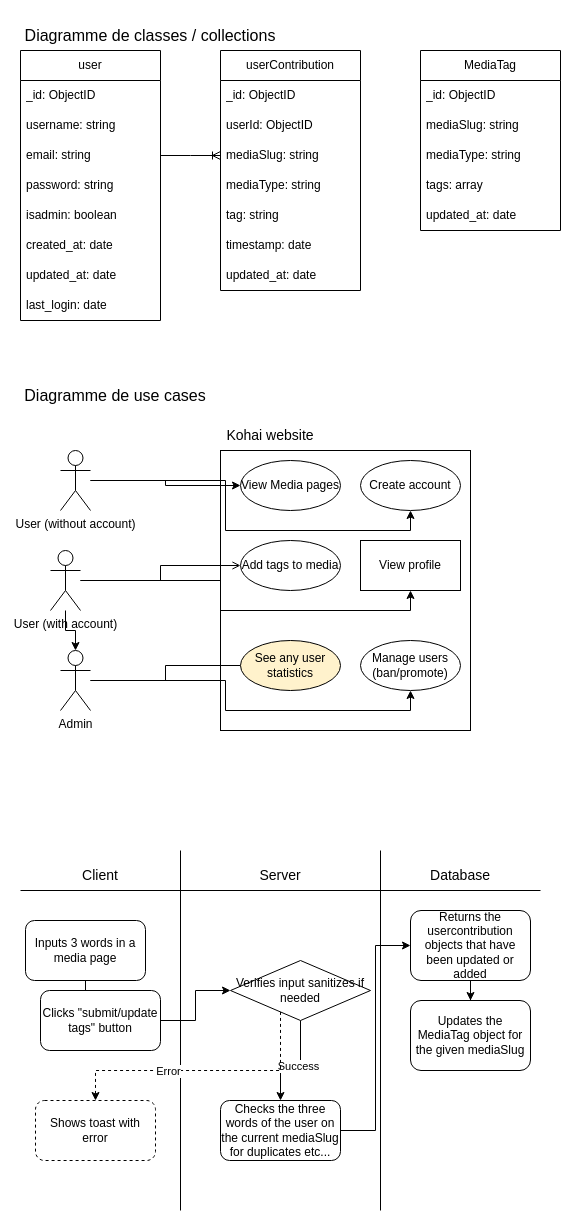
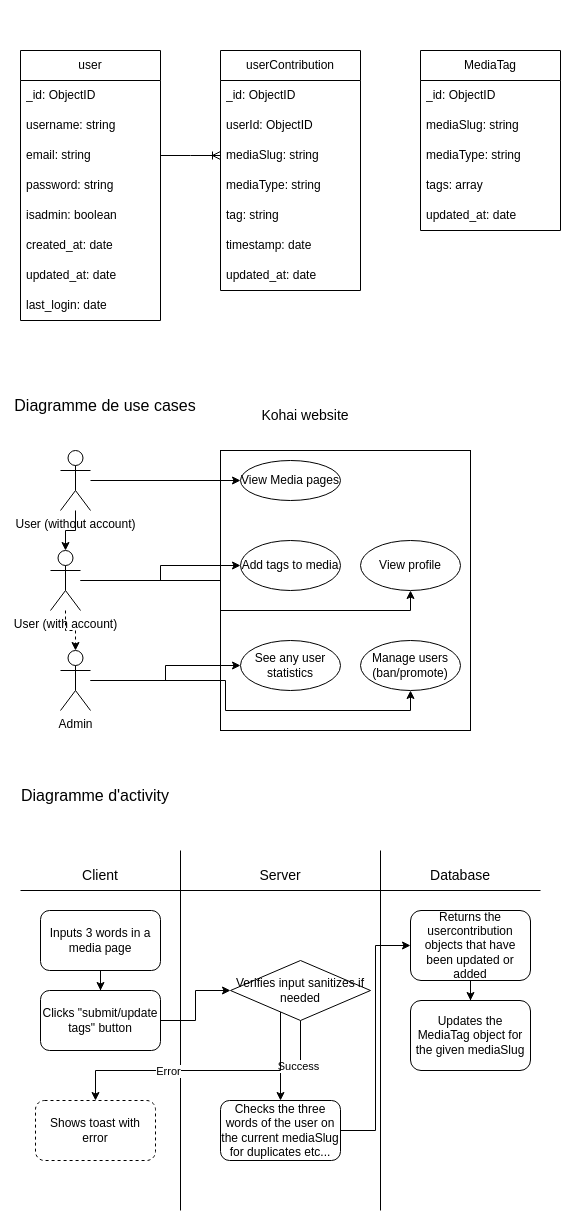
- <mxCell id="35" value="&lt;font style=&quot;font-size: 16px;&quot;&gt;Diagramme de classes / collections&lt;/font&gt;" style="text;html=1;align=center;verticalAlign=middle;whiteSpace=wrap;rounded=0;" vertex="1" parent="1"><mxGeometry x="20" y="20" width="260" height="30" as="geometry" /></mxCell>
- <mxCell id="36" value="&lt;font style=&quot;font-size: 16px;&quot;&gt;Diagramme de use cases&lt;/font&gt;" style="text;html=1;align=center;verticalAlign=middle;whiteSpace=wrap;rounded=0;" vertex="1" parent="1"><mxGeometry x="20" y="380" width="190" height="30" as="geometry" /></mxCell>
+ <mxCell id="36" value="&lt;font style=&quot;font-size: 16px;&quot;&gt;Diagramme de use cases&lt;/font&gt;" style="text;html=1;align=center;verticalAlign=middle;whiteSpace=wrap;rounded=0;" vertex="1" parent="1"><mxGeometry x="10" y="390" width="190" height="30" as="geometry" /></mxCell>
- <mxCell id="68" value="&lt;font style=&quot;font-size: 14px;&quot;&gt;Kohai website&lt;/font&gt;" style="text;html=1;align=center;verticalAlign=middle;whiteSpace=wrap;rounded=0;" vertex="1" parent="1"><mxGeometry x="220" y="420" width="100" height="30" as="geometry" /></mxCell>
+ <mxCell id="68" value="&lt;font style=&quot;font-size: 14px;&quot;&gt;Kohai website&lt;/font&gt;" style="text;html=1;align=center;verticalAlign=middle;whiteSpace=wrap;rounded=0;" vertex="1" parent="1"><mxGeometry x="255" y="400" width="100" height="30" as="geometry" /></mxCell>
- <mxCell id="38" value="View Media pages" style="ellipse;whiteSpace=wrap;html=1;" vertex="1" parent="1"><mxGeometry x="240" y="460" width="100" height="50" as="geometry" /></mxCell>
+ <mxCell id="38" value="View Media pages" style="ellipse;whiteSpace=wrap;html=1;" vertex="1" parent="1"><mxGeometry x="240" y="460" width="100" height="40" as="geometry" /></mxCell>
- <mxCell id="41" value="Create account" style="ellipse;whiteSpace=wrap;html=1;" vertex="1" parent="1"><mxGeometry x="360" y="460" width="100" height="50" as="geometry" /></mxCell>
+ <mxCell id="39" style="edgeStyle=orthogonalEdgeStyle;rounded=0;orthogonalLoop=1;jettySize=auto;html=1;entryX=0.5;entryY=0;entryDx=0;entryDy=0;entryPerimeter=0;" edge="1" parent="1" source="28" target="31"><mxGeometry relative="1" as="geometry" /></mxCell>
- <mxCell id="27" style="edgeStyle=orthogonalEdgeStyle;rounded=0;orthogonalLoop=1;jettySize=auto;html=1;entryX=0.5;entryY=1;entryDx=0;entryDy=0;" edge="1" parent="1" source="28" target="41"><mxGeometry relative="1" as="geometry" /></mxCell>
- <mxCell id="29" style="edgeStyle=orthogonalEdgeStyle;rounded=0;orthogonalLoop=1;jettySize=auto;html=1;entryX=0;entryY=0.5;entryDx=0;entryDy=0;endArrow=open;" edge="1" parent="1" source="31" target="42"><mxGeometry relative="1" as="geometry" /></mxCell>
+ <mxCell id="29" style="edgeStyle=orthogonalEdgeStyle;rounded=0;orthogonalLoop=1;jettySize=auto;html=1;entryX=0;entryY=0.5;entryDx=0;entryDy=0;" edge="1" parent="1" source="31" target="42"><mxGeometry relative="1" as="geometry" /></mxCell>
- <mxCell id="43" value="View profile" style="whiteSpace=wrap;html=1;rounded=0;" vertex="1" parent="1"><mxGeometry x="360" y="540" width="100" height="50" as="geometry" /></mxCell>
+ <mxCell id="43" value="View profile" style="ellipse;whiteSpace=wrap;html=1;" vertex="1" parent="1"><mxGeometry x="360" y="540" width="100" height="50" as="geometry" /></mxCell>
- <mxCell id="40" style="edgeStyle=orthogonalEdgeStyle;rounded=0;orthogonalLoop=1;jettySize=auto;html=1;entryX=0.5;entryY=0;entryDx=0;entryDy=0;entryPerimeter=0;" edge="1" parent="1" source="31" target="34"><mxGeometry relative="1" as="geometry" /></mxCell>
+ <mxCell id="40" style="edgeStyle=orthogonalEdgeStyle;rounded=0;orthogonalLoop=1;jettySize=auto;html=1;entryX=0.5;entryY=0;entryDx=0;entryDy=0;entryPerimeter=0;dashed=1;" edge="1" parent="1" source="31" target="34"><mxGeometry relative="1" as="geometry" /></mxCell>
- <mxCell id="33" style="edgeStyle=orthogonalEdgeStyle;rounded=0;orthogonalLoop=1;jettySize=auto;html=1;entryX=0;entryY=0.5;entryDx=0;entryDy=0;endArrow=none;" edge="1" parent="1" source="34" target="44"><mxGeometry relative="1" as="geometry" /></mxCell>
+ <mxCell id="33" style="edgeStyle=orthogonalEdgeStyle;rounded=0;orthogonalLoop=1;jettySize=auto;html=1;entryX=0;entryY=0.5;entryDx=0;entryDy=0;" edge="1" parent="1" source="34" target="44"><mxGeometry relative="1" as="geometry" /></mxCell>
- <mxCell id="44" value="See any user statistics" style="ellipse;whiteSpace=wrap;html=1;fillColor=#fff2cc;" vertex="1" parent="1"><mxGeometry x="240" y="640" width="100" height="50" as="geometry" /></mxCell>
+ <mxCell id="44" value="See any user statistics" style="ellipse;whiteSpace=wrap;html=1;" vertex="1" parent="1"><mxGeometry x="240" y="640" width="100" height="50" as="geometry" /></mxCell>
+ <mxCell id="46" value="&lt;font style=&quot;font-size: 16px;&quot;&gt;Diagramme d'activity&lt;/font&gt;" style="text;html=1;align=center;verticalAlign=middle;whiteSpace=wrap;rounded=0;" vertex="1" parent="1"><mxGeometry x="20" y="780" width="150" height="30" as="geometry" /></mxCell>
- <mxCell id="54" value="Inputs 3 words in a media page" style="rounded=1;whiteSpace=wrap;html=1;" vertex="1" parent="1"><mxGeometry x="25" y="920" width="120" height="60" as="geometry" /></mxCell>
+ <mxCell id="54" value="Inputs 3 words in a media page" style="rounded=1;whiteSpace=wrap;html=1;" vertex="1" parent="1"><mxGeometry x="40" y="910" width="120" height="60" as="geometry" /></mxCell>
- <mxCell id="59" style="edgeStyle=orthogonalEdgeStyle;rounded=0;orthogonalLoop=1;jettySize=auto;html=1;entryX=0.5;entryY=0;entryDx=0;entryDy=0;dashed=1;" edge="1" parent="1" source="61" target="64"><mxGeometry relative="1" as="geometry"><mxPoint x="90" y="1080" as="targetPoint" /><Array as="points"><mxPoint x="280" y="1070" /><mxPoint x="95" y="1070" /></Array></mxGeometry></mxCell>
+ <mxCell id="59" style="edgeStyle=orthogonalEdgeStyle;rounded=0;orthogonalLoop=1;jettySize=auto;html=1;entryX=0.5;entryY=0;entryDx=0;entryDy=0;" edge="1" parent="1" source="61" target="64"><mxGeometry relative="1" as="geometry"><mxPoint x="90" y="1080" as="targetPoint" /><Array as="points"><mxPoint x="280" y="1070" /><mxPoint x="95" y="1070" /></Array></mxGeometry></mxCell>
